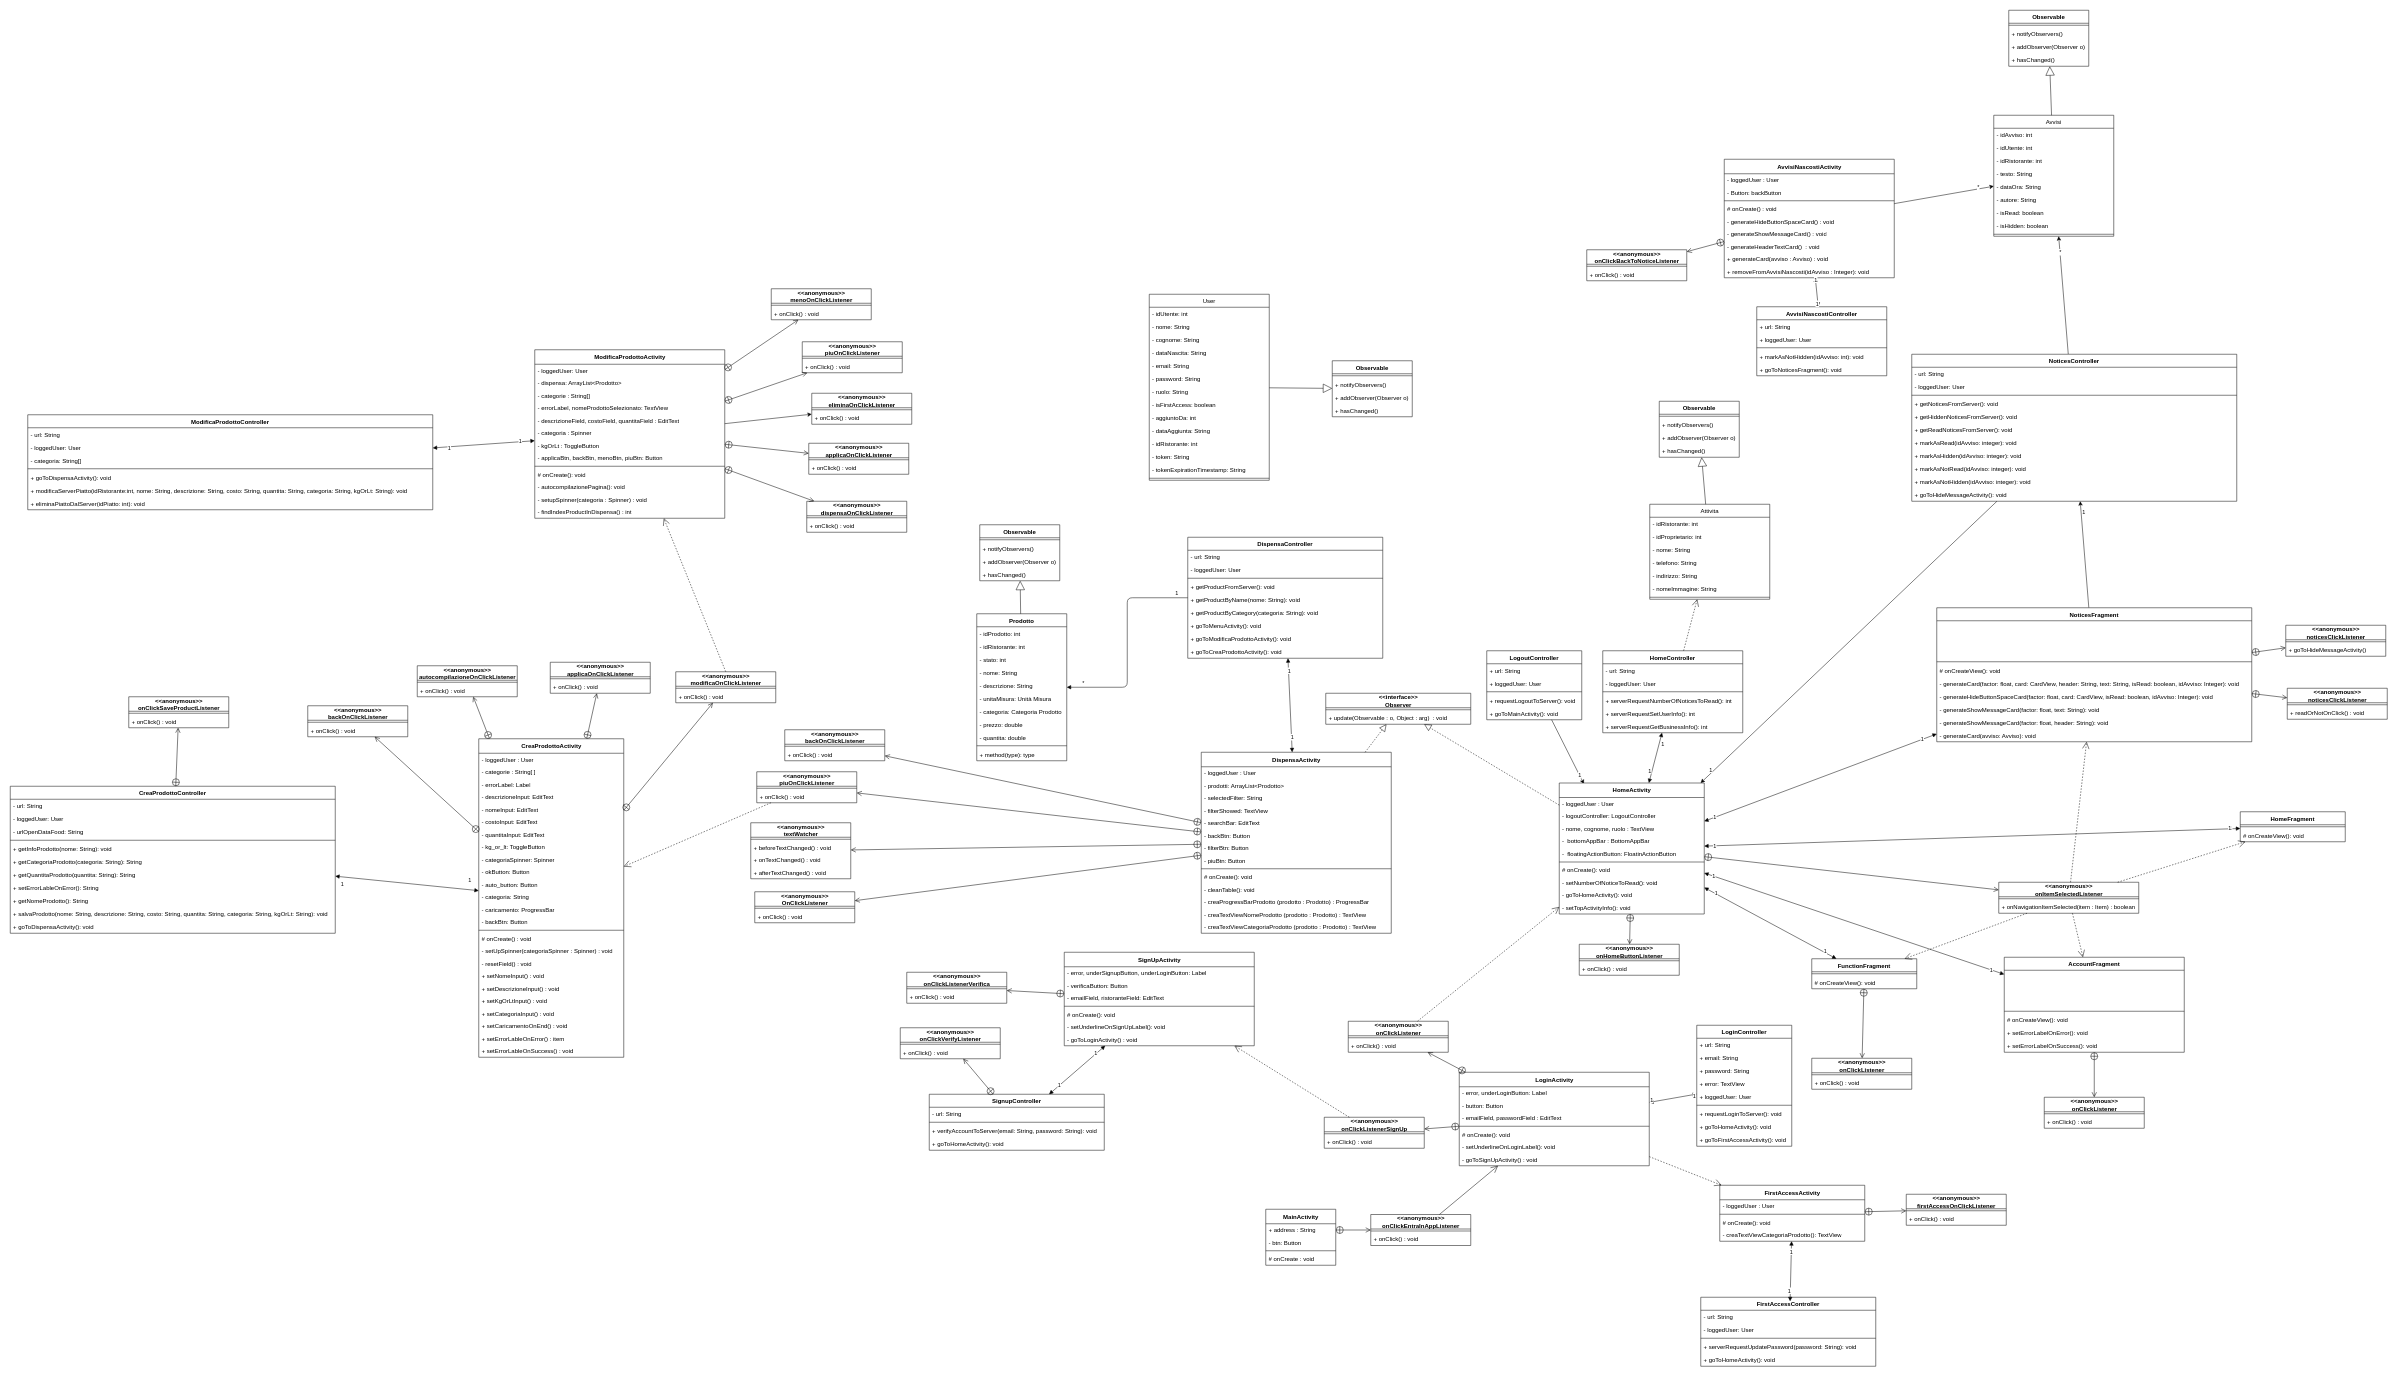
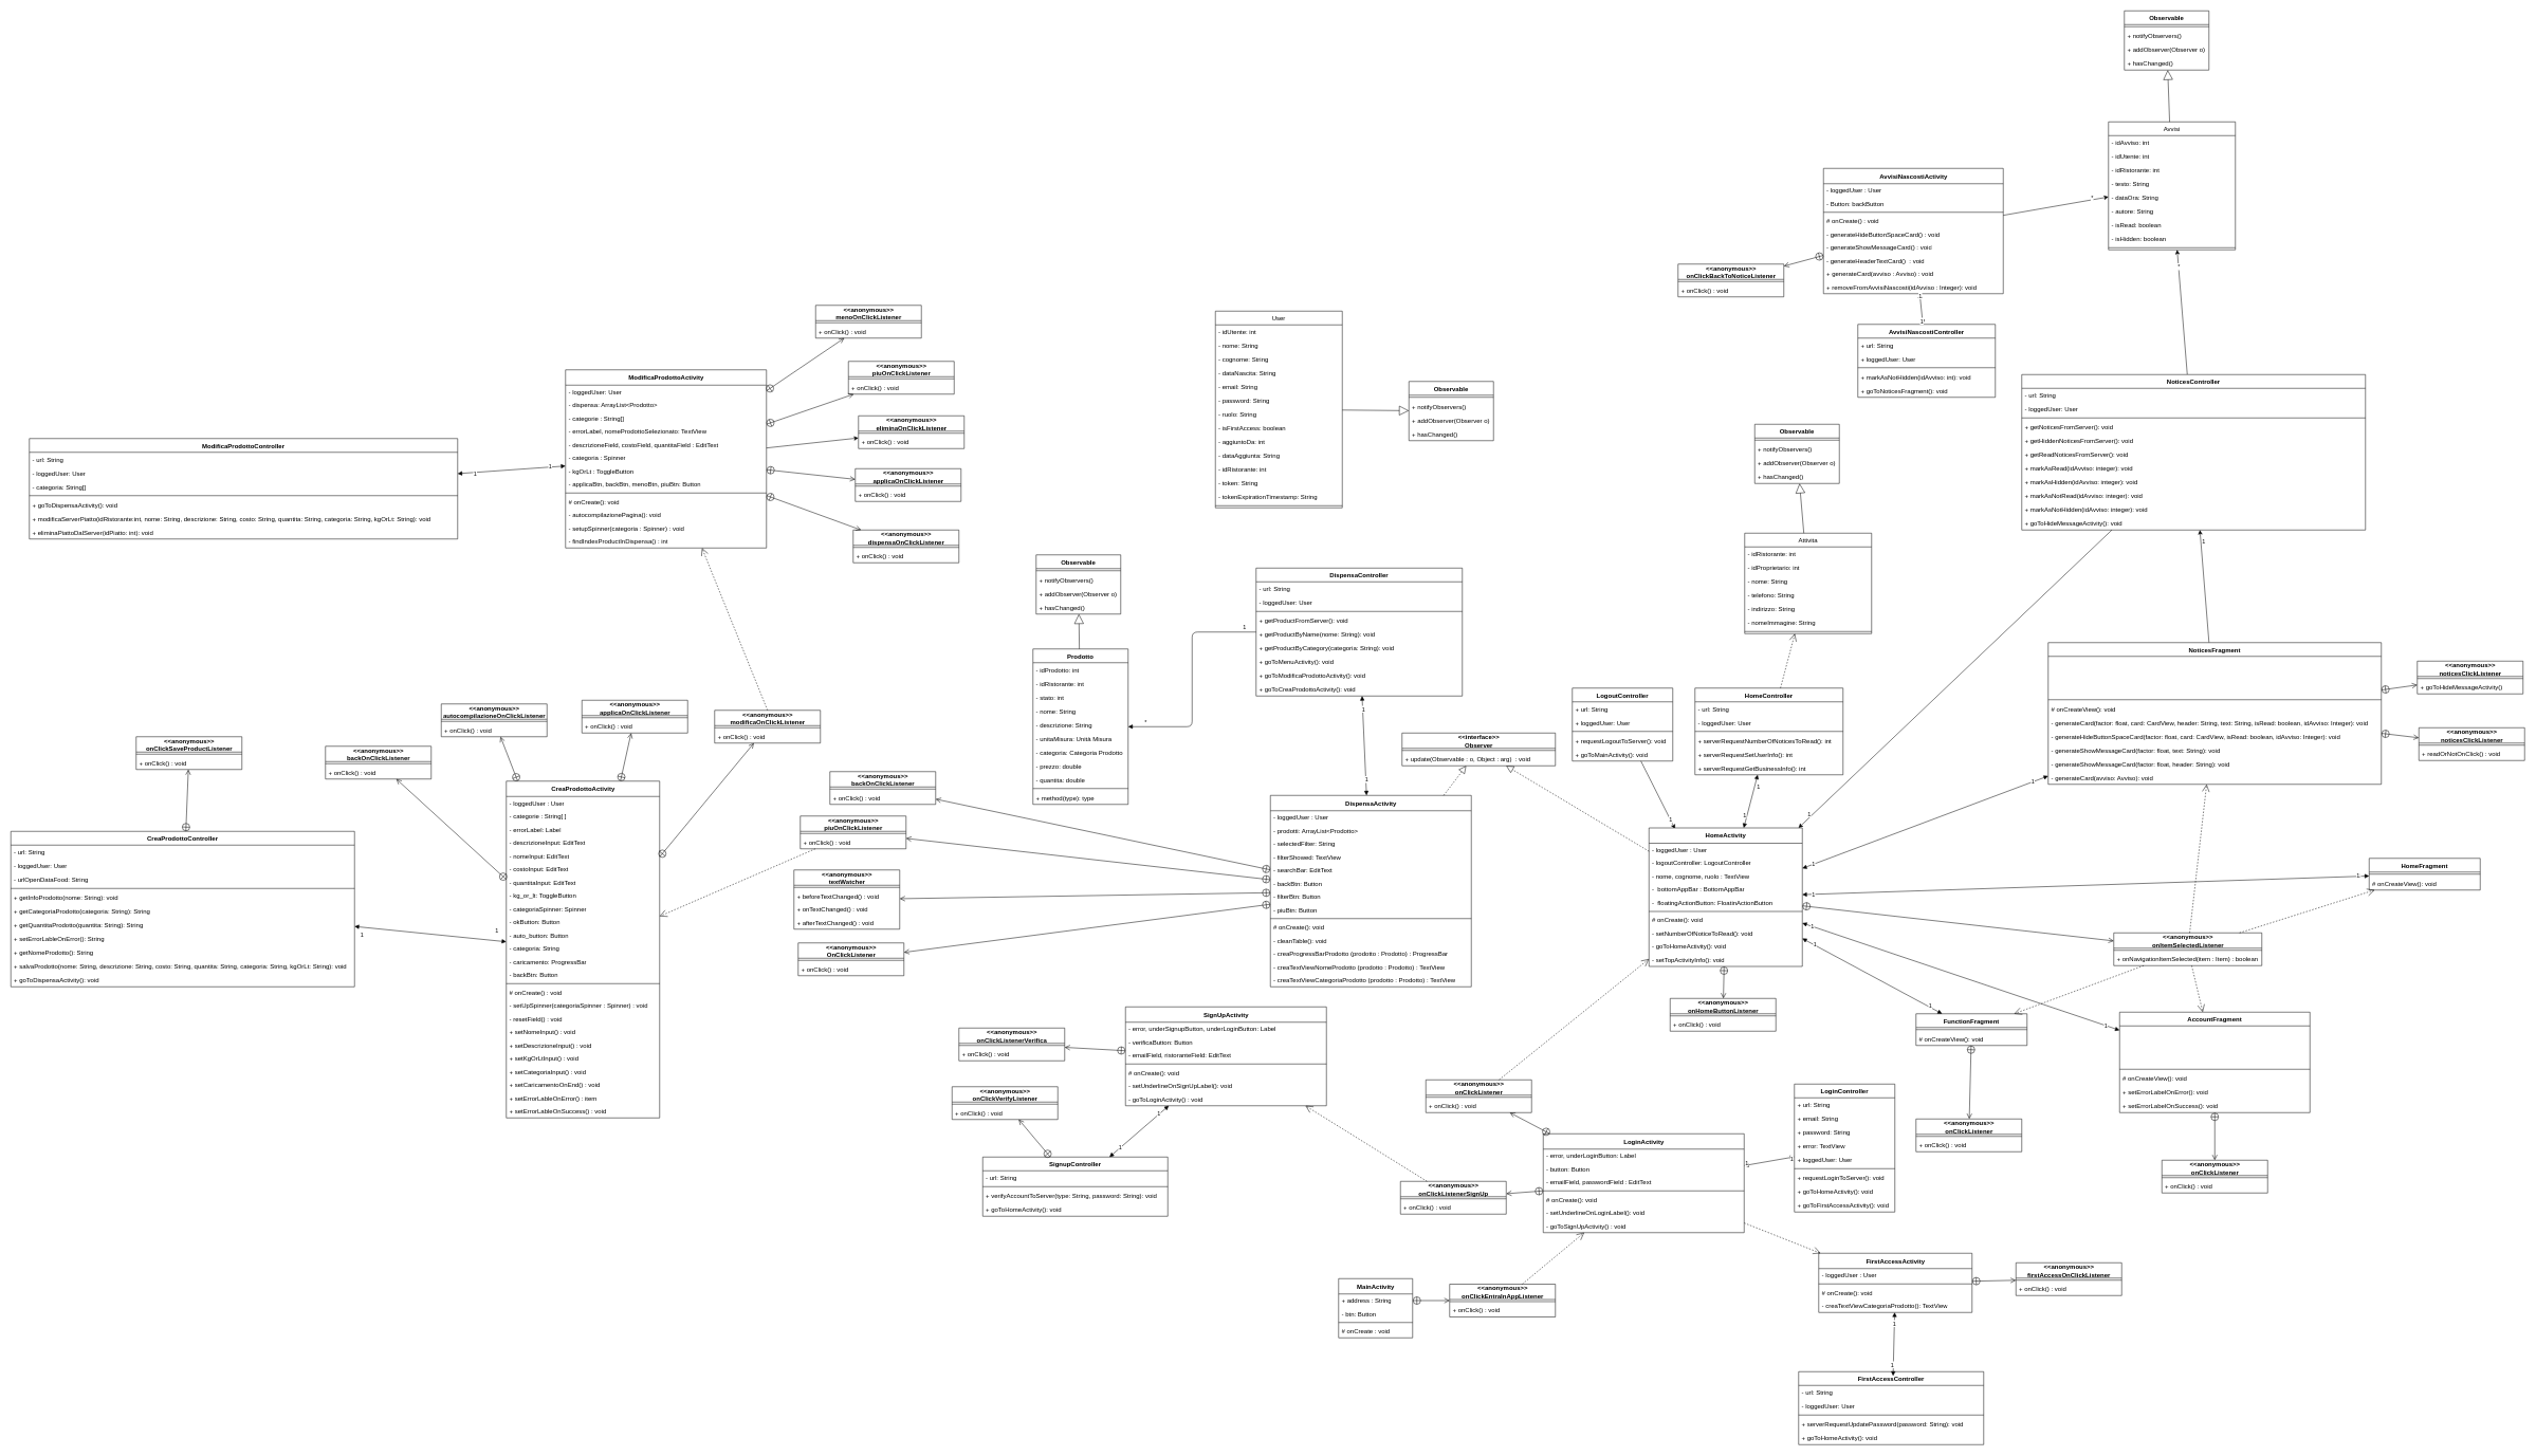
- <mxCell id="280" value="+ verifyAccountToServer(email: String, password: String): void" style="text;strokeColor=none;fillColor=none;align=left;verticalAlign=top;spacingLeft=4;spacingRight=4;overflow=hidden;rotatable=0;points=[[0,0.5],[1,0.5]];portConstraint=eastwest;" parent="277" vertex="1"><mxGeometry y="60" width="350" height="26" as="geometry" /></mxCell>
+ <mxCell id="280" value="+ verifyAccountToServer(type: String, password: String): void" style="text;strokeColor=none;fillColor=none;align=left;verticalAlign=top;spacingLeft=4;spacingRight=4;overflow=hidden;rotatable=0;points=[[0,0.5],[1,0.5]];portConstraint=eastwest;" parent="277" vertex="1"><mxGeometry y="60" width="350" height="26" as="geometry" /></mxCell>
- <mxCell id="364" value="" style="endArrow=open;endSize=12;dashed=0;html=1;" parent="1" source="22" target="230" edge="1"><mxGeometry x="0.193" y="48" width="160" relative="1" as="geometry"><mxPoint x="2858" y="2754" as="sourcePoint" /><mxPoint x="3018" y="2754" as="targetPoint" /><mxPoint as="offset" /></mxGeometry></mxCell>
+ <mxCell id="364" value="" style="endArrow=open;endSize=12;dashed=1;html=1;" parent="1" source="22" target="230" edge="1"><mxGeometry x="0.193" y="48" width="160" relative="1" as="geometry"><mxPoint x="2858" y="2754" as="sourcePoint" /><mxPoint x="3018" y="2754" as="targetPoint" /><mxPoint as="offset" /></mxGeometry></mxCell>
